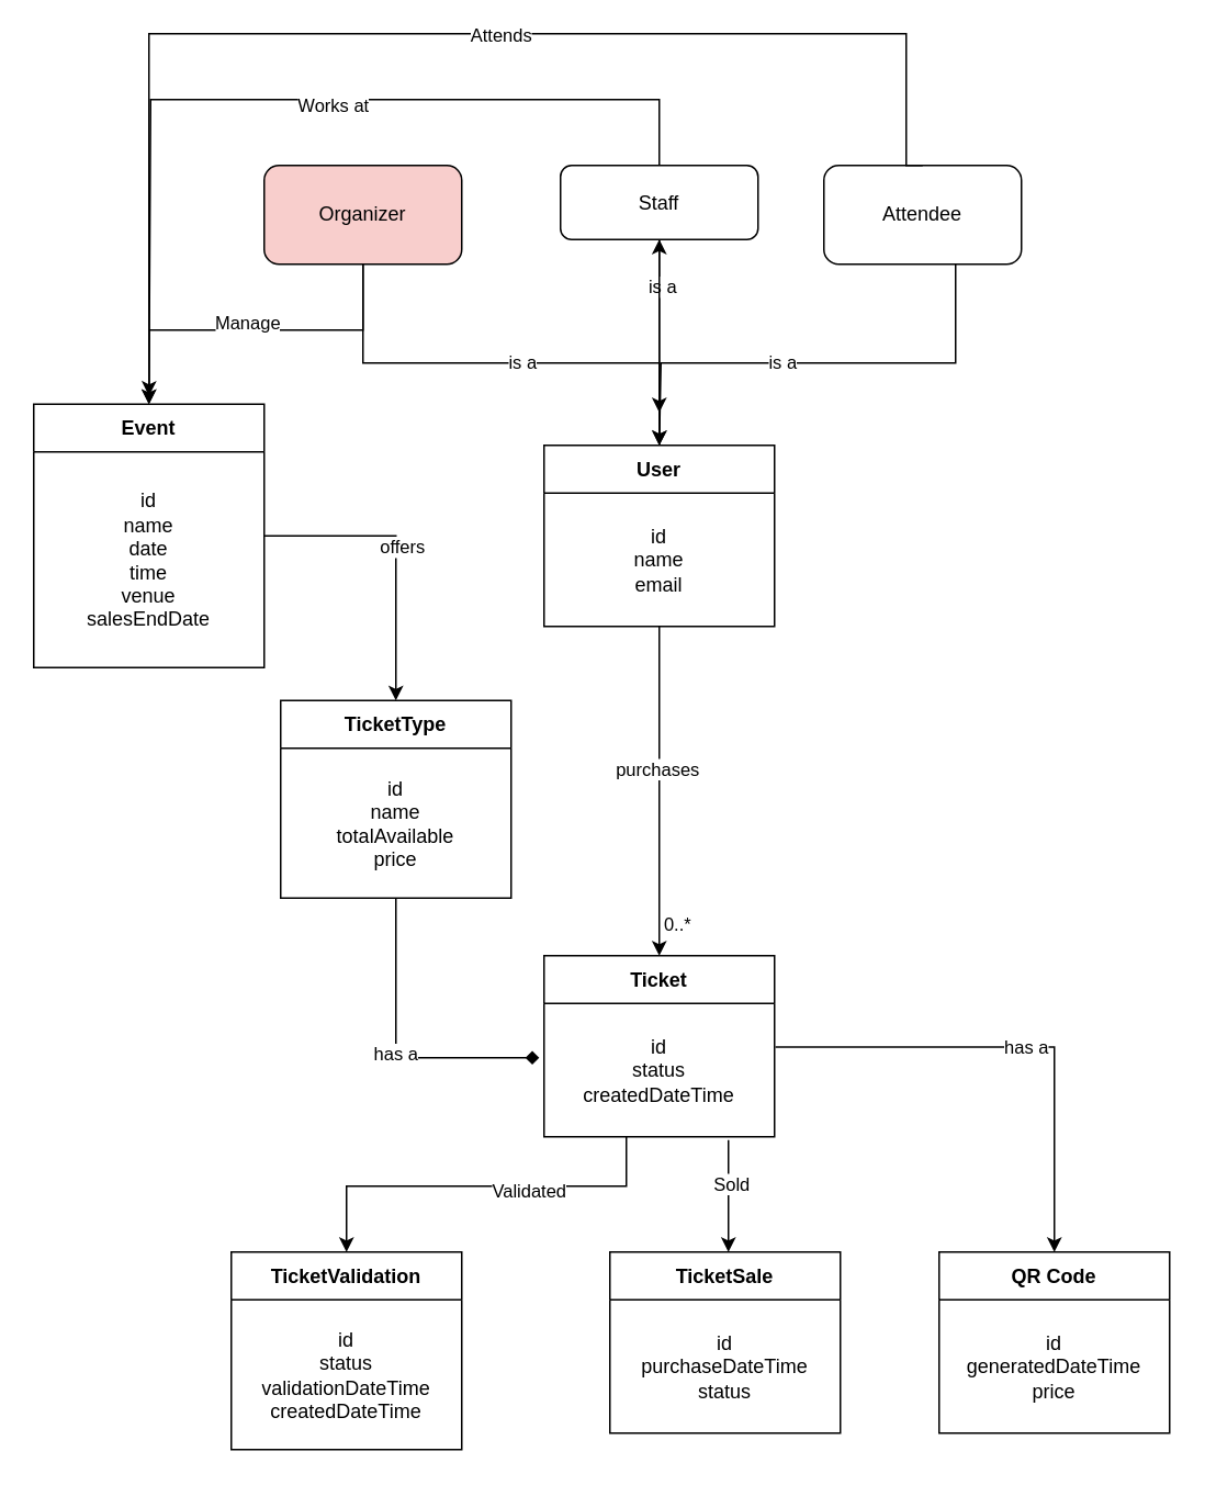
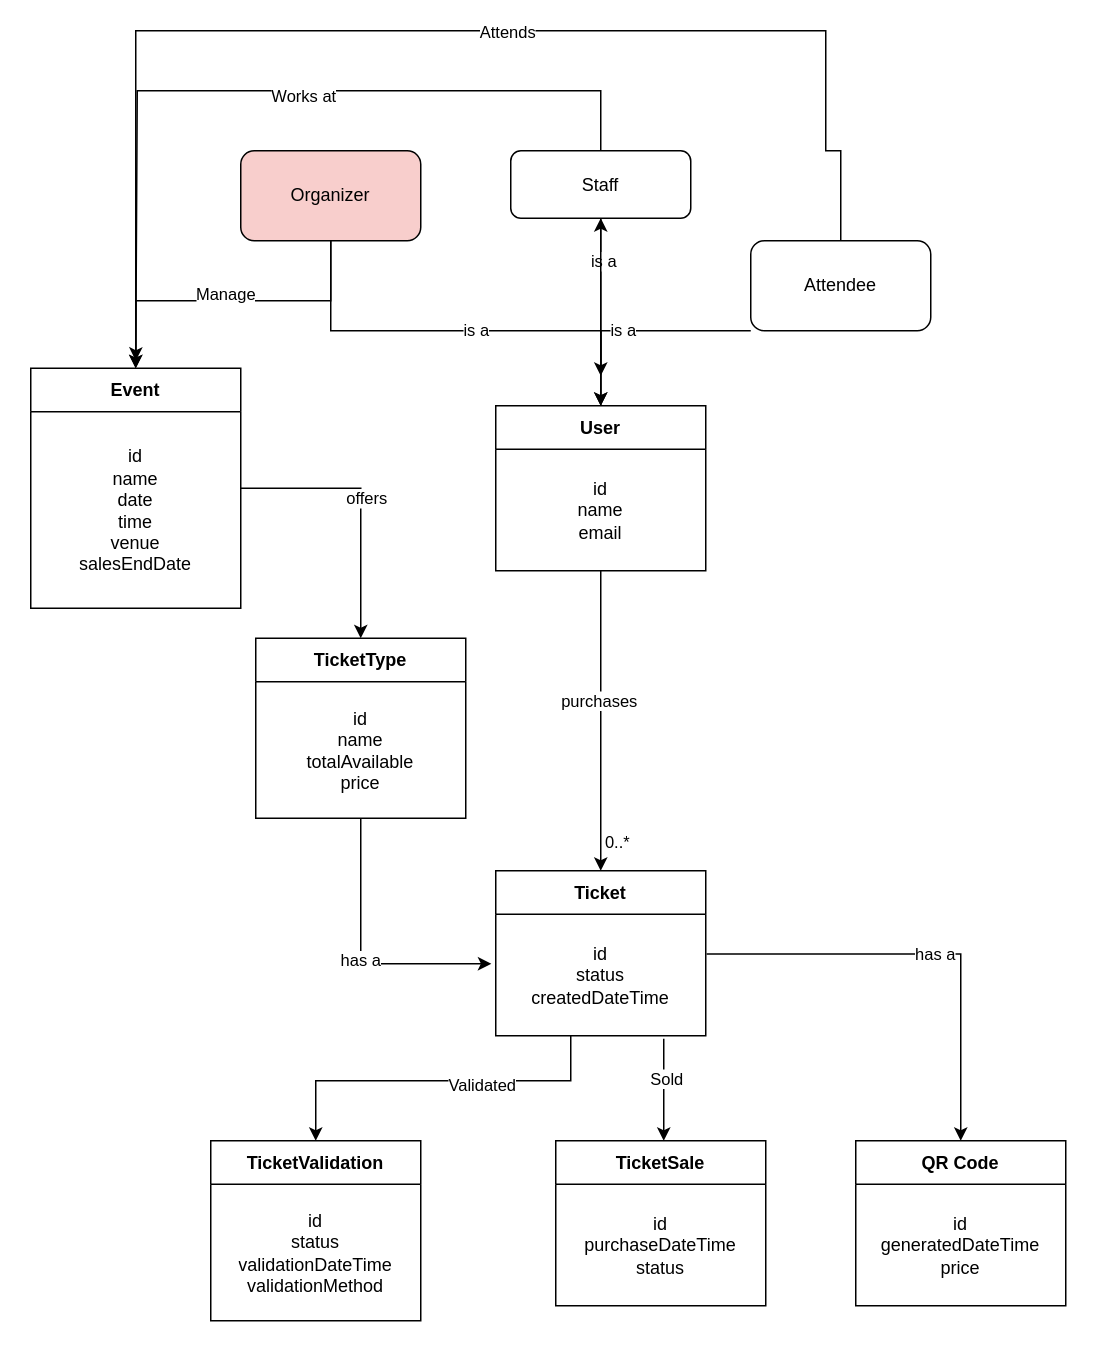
- <mxCell id="14" value="Attendee" style="rounded=1;whiteSpace=wrap;html=1;" vertex="1" parent="1"><mxGeometry x="500" y="100" width="120" height="60" as="geometry" /></mxCell>
+ <mxCell id="14" value="Attendee" style="rounded=1;whiteSpace=wrap;html=1;" vertex="1" parent="1"><mxGeometry x="500" y="160" width="120" height="60" as="geometry" /></mxCell>
- <mxCell id="35" style="edgeStyle=orthogonalEdgeStyle;rounded=0;orthogonalLoop=1;jettySize=auto;html=1;entryX=-0.021;entryY=0.407;entryDx=0;entryDy=0;entryPerimeter=0;endArrow=diamond;" edge="1" parent="1" source="31" target="30"><mxGeometry relative="1" as="geometry"><Array as="points"><mxPoint x="240" y="642" /></Array></mxGeometry></mxCell>
+ <mxCell id="35" style="edgeStyle=orthogonalEdgeStyle;rounded=0;orthogonalLoop=1;jettySize=auto;html=1;entryX=-0.021;entryY=0.407;entryDx=0;entryDy=0;entryPerimeter=0;" edge="1" parent="1" source="31" target="30"><mxGeometry relative="1" as="geometry"><Array as="points"><mxPoint x="240" y="642" /></Array></mxGeometry></mxCell>
- <mxCell id="38" value="id&lt;div&gt;status&lt;/div&gt;&lt;div&gt;validationDateTime&lt;/div&gt;&lt;div&gt;createdDateTime&lt;/div&gt;" style="text;html=1;strokeColor=none;fillColor=none;align=center;verticalAlign=middle;spacingLeft=4;spacingRight=4;overflow=hidden;rotatable=0;points=[[0,0.5],[1,0.5]];portConstraint=eastwest;whiteSpace=wrap;" vertex="1" parent="37"><mxGeometry y="29" width="140" height="91" as="geometry" /></mxCell>
+ <mxCell id="38" value="id&lt;div&gt;status&lt;/div&gt;&lt;div&gt;validationDateTime&lt;/div&gt;&lt;div&gt;validationMethod&lt;/div&gt;" style="text;html=1;strokeColor=none;fillColor=none;align=center;verticalAlign=middle;spacingLeft=4;spacingRight=4;overflow=hidden;rotatable=0;points=[[0,0.5],[1,0.5]];portConstraint=eastwest;whiteSpace=wrap;" vertex="1" parent="37"><mxGeometry y="29" width="140" height="91" as="geometry" /></mxCell>
